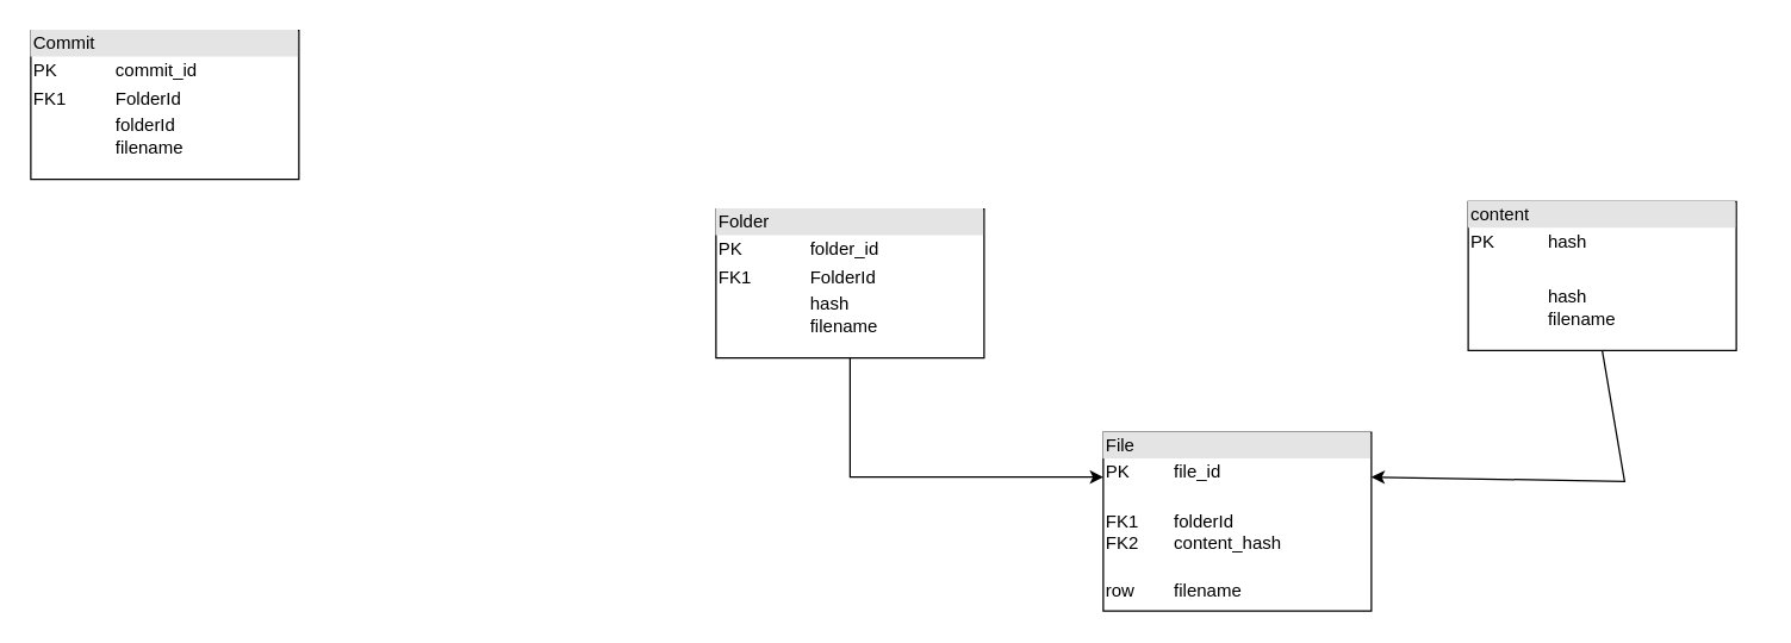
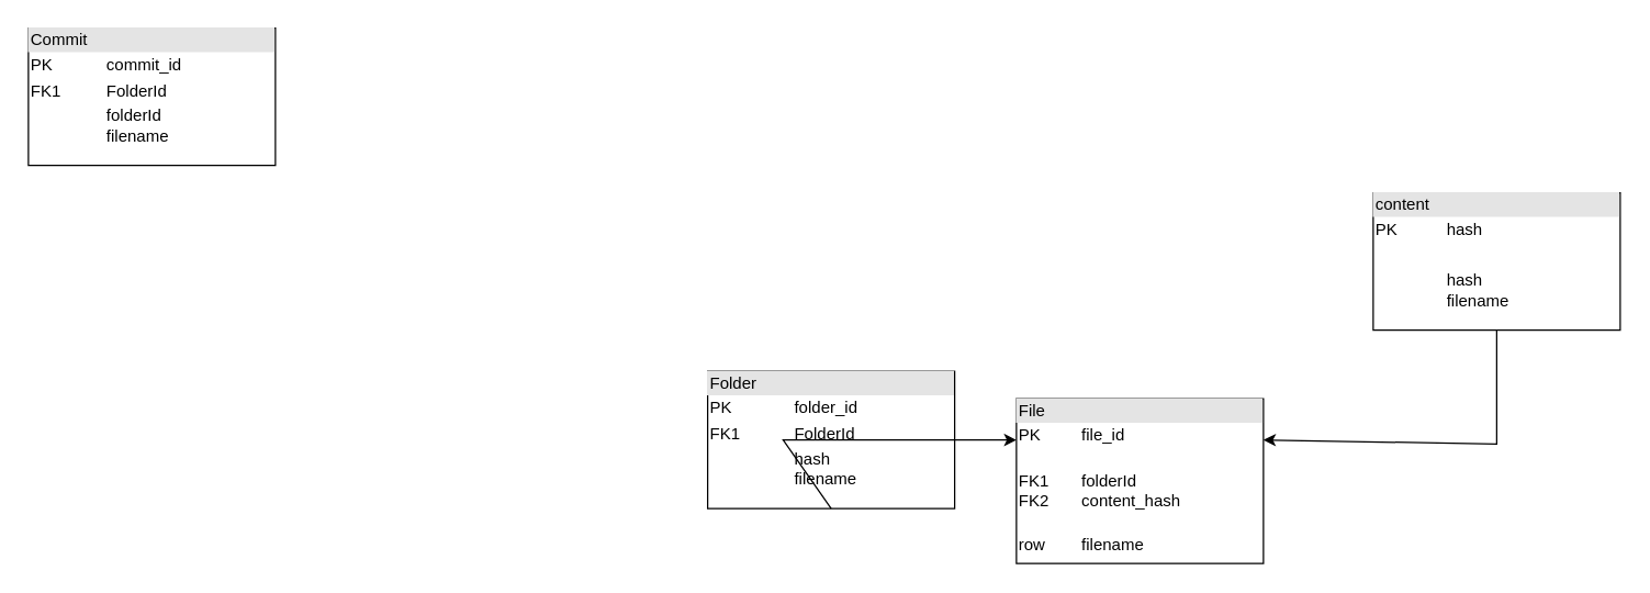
- <mxCell id="4" value="&lt;div style=&quot;box-sizing: border-box; width: 100%; background: rgb(228, 228, 228); padding: 2px;&quot;&gt;content&lt;/div&gt;&lt;table style=&quot;width:100%;font-size:1em;&quot; cellpadding=&quot;2&quot; cellspacing=&quot;0&quot;&gt;&lt;tbody&gt;&lt;tr&gt;&lt;td&gt;PK&lt;/td&gt;&lt;td&gt;hash&lt;/td&gt;&lt;/tr&gt;&lt;tr&gt;&lt;td&gt;&lt;br&gt;&lt;/td&gt;&lt;td&gt;&lt;br&gt;&lt;/td&gt;&lt;/tr&gt;&lt;tr&gt;&lt;td&gt;&lt;br&gt;&lt;br&gt;&lt;/td&gt;&lt;td&gt;hash&lt;br&gt;filename&lt;/td&gt;&lt;/tr&gt;&lt;/tbody&gt;&lt;/table&gt;" style="verticalAlign=top;align=left;overflow=fill;html=1;whiteSpace=wrap;" vertex="1" parent="1"><mxGeometry x="985" y="135" width="180" height="100" as="geometry" /></mxCell>
+ <mxCell id="4" value="&lt;div style=&quot;box-sizing: border-box; width: 100%; background: rgb(228, 228, 228); padding: 2px;&quot;&gt;content&lt;/div&gt;&lt;table style=&quot;width:100%;font-size:1em;&quot; cellpadding=&quot;2&quot; cellspacing=&quot;0&quot;&gt;&lt;tbody&gt;&lt;tr&gt;&lt;td&gt;PK&lt;/td&gt;&lt;td&gt;hash&lt;/td&gt;&lt;/tr&gt;&lt;tr&gt;&lt;td&gt;&lt;br&gt;&lt;/td&gt;&lt;td&gt;&lt;br&gt;&lt;/td&gt;&lt;/tr&gt;&lt;tr&gt;&lt;td&gt;&lt;br&gt;&lt;br&gt;&lt;/td&gt;&lt;td&gt;hash&lt;br&gt;filename&lt;/td&gt;&lt;/tr&gt;&lt;/tbody&gt;&lt;/table&gt;" style="verticalAlign=top;align=left;overflow=fill;html=1;whiteSpace=wrap;" vertex="1" parent="1"><mxGeometry x="1000" y="140" width="180" height="100" as="geometry" /></mxCell>
- <mxCell id="2" value="&lt;div style=&quot;box-sizing: border-box; width: 100%; background: rgb(228, 228, 228); padding: 2px;&quot;&gt;Folder&lt;/div&gt;&lt;table style=&quot;width:100%;font-size:1em;&quot; cellpadding=&quot;2&quot; cellspacing=&quot;0&quot;&gt;&lt;tbody&gt;&lt;tr&gt;&lt;td&gt;PK&lt;/td&gt;&lt;td&gt;folder_id&lt;/td&gt;&lt;/tr&gt;&lt;tr&gt;&lt;td&gt;FK1&lt;/td&gt;&lt;td&gt;FolderId&lt;/td&gt;&lt;/tr&gt;&lt;tr&gt;&lt;td&gt;&lt;br&gt;&lt;br&gt;&lt;/td&gt;&lt;td&gt;hash&lt;br&gt;filename&lt;/td&gt;&lt;/tr&gt;&lt;/tbody&gt;&lt;/table&gt;" style="verticalAlign=top;align=left;overflow=fill;html=1;whiteSpace=wrap;" vertex="1" parent="1"><mxGeometry x="480" y="140" width="180" height="100" as="geometry" /></mxCell>
+ <mxCell id="2" value="&lt;div style=&quot;box-sizing: border-box; width: 100%; background: rgb(228, 228, 228); padding: 2px;&quot;&gt;Folder&lt;/div&gt;&lt;table style=&quot;width:100%;font-size:1em;&quot; cellpadding=&quot;2&quot; cellspacing=&quot;0&quot;&gt;&lt;tbody&gt;&lt;tr&gt;&lt;td&gt;PK&lt;/td&gt;&lt;td&gt;folder_id&lt;/td&gt;&lt;/tr&gt;&lt;tr&gt;&lt;td&gt;FK1&lt;/td&gt;&lt;td&gt;FolderId&lt;/td&gt;&lt;/tr&gt;&lt;tr&gt;&lt;td&gt;&lt;br&gt;&lt;br&gt;&lt;/td&gt;&lt;td&gt;hash&lt;br&gt;filename&lt;/td&gt;&lt;/tr&gt;&lt;/tbody&gt;&lt;/table&gt;" style="verticalAlign=top;align=left;overflow=fill;html=1;whiteSpace=wrap;" vertex="1" parent="1"><mxGeometry x="515" y="270" width="180" height="100" as="geometry" /></mxCell>
